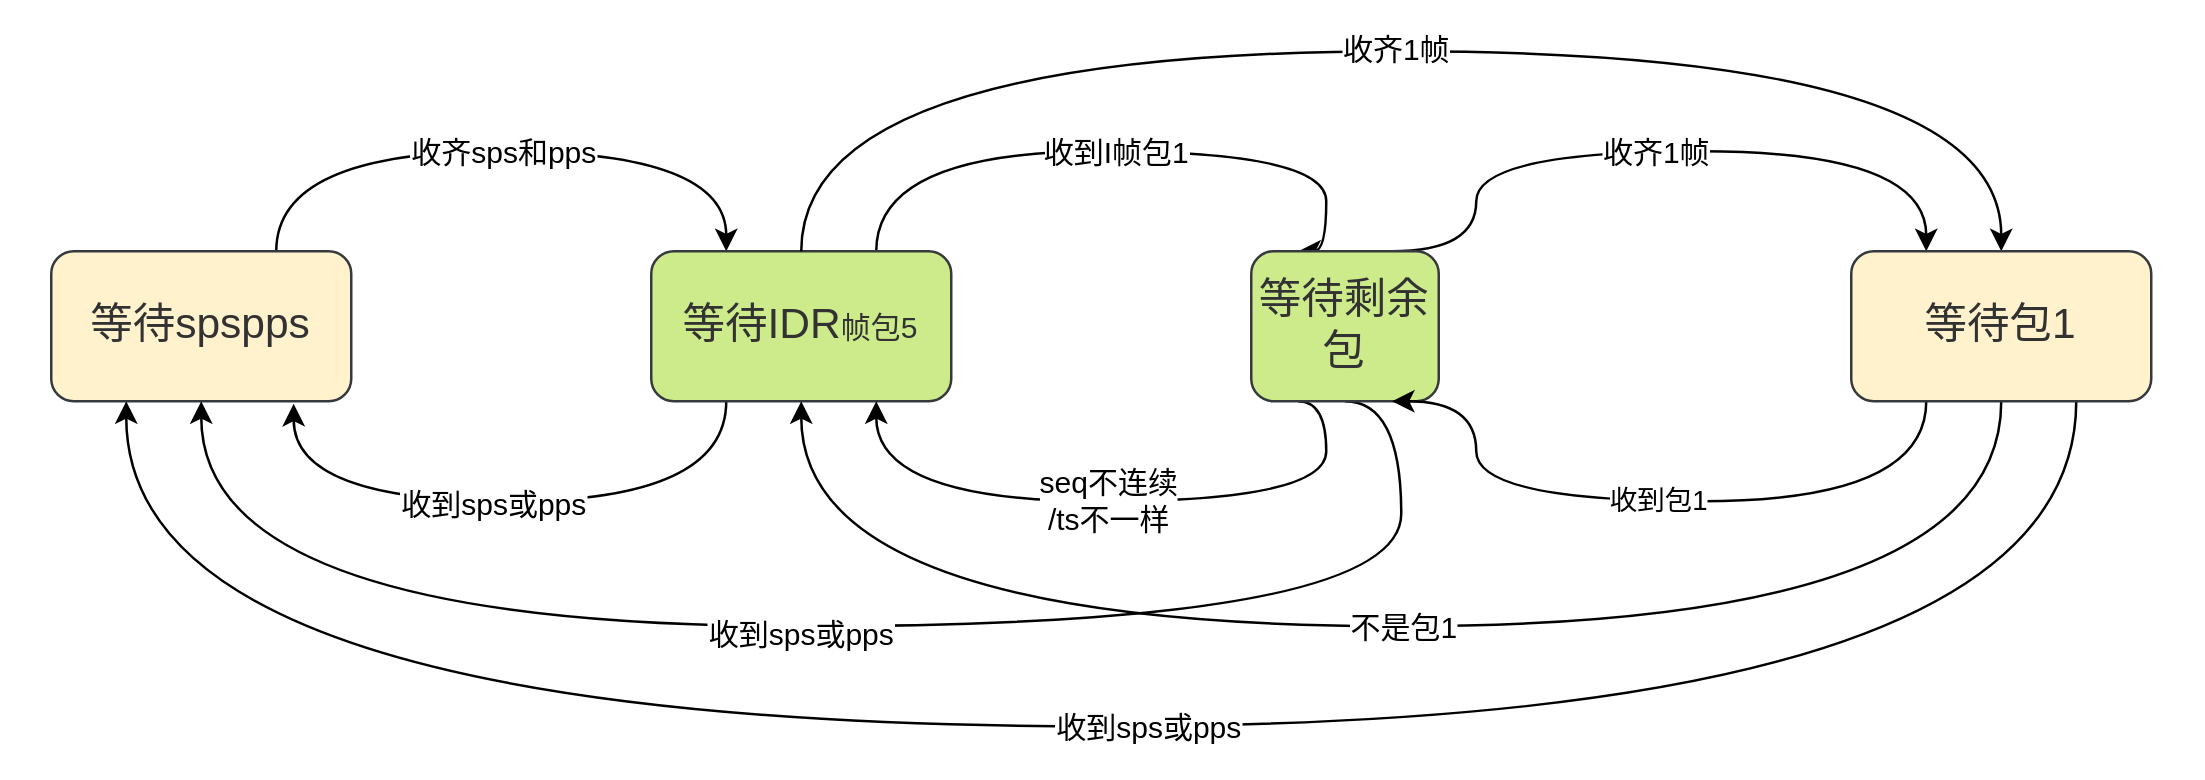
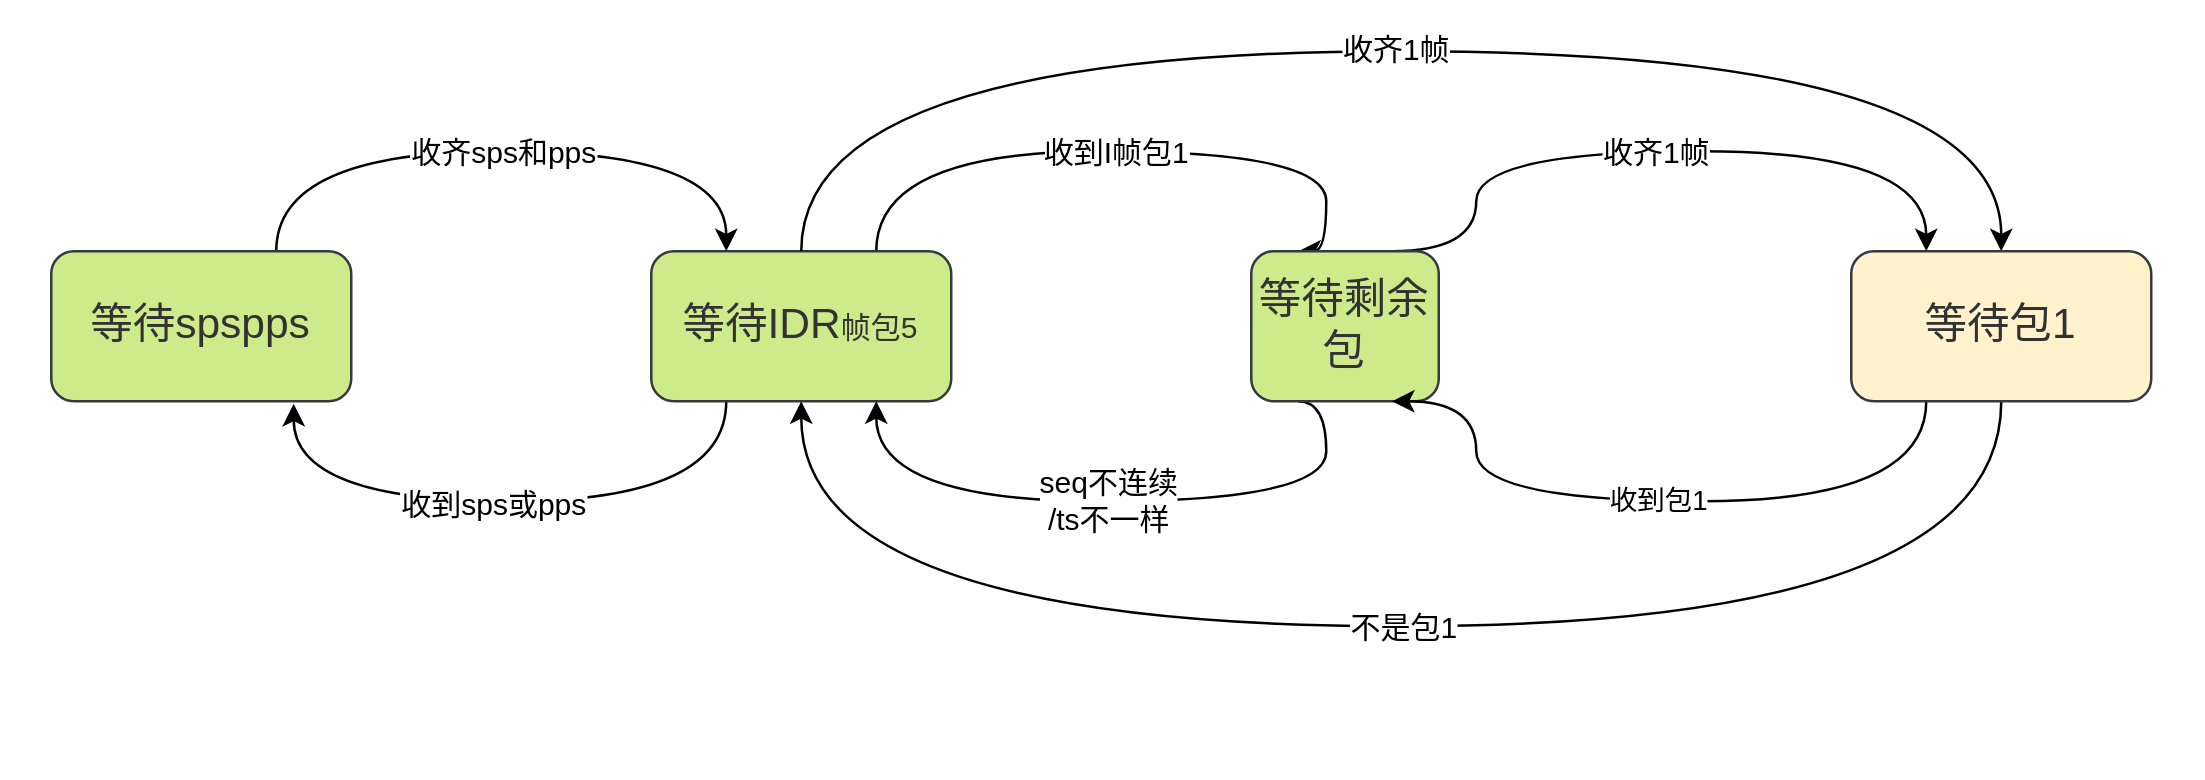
- <mxCell id="4" value="&lt;span style=&quot;color: rgb(50 , 50 , 50) ; font-size: 17px ; white-space: normal ; background-color: rgba(255 , 255 , 255 , 0.01)&quot;&gt;等待spspps&lt;/span&gt;" style="rounded=1;whiteSpace=wrap;html=1;fillColor=#fff2cc;strokeColor=#36393d;" parent="1" vertex="1"><mxGeometry x="20" y="100" width="120" height="60" as="geometry" /></mxCell>
+ <mxCell id="4" value="&lt;span style=&quot;color: rgb(50 , 50 , 50) ; font-size: 17px ; white-space: normal ; background-color: rgba(255 , 255 , 255 , 0.01)&quot;&gt;等待spspps&lt;/span&gt;" style="rounded=1;whiteSpace=wrap;html=1;fillColor=#cdeb8b;strokeColor=#36393d;" parent="1" vertex="1"><mxGeometry x="20" y="100" width="120" height="60" as="geometry" /></mxCell>
- <mxCell id="16" style="edgeStyle=orthogonalEdgeStyle;curved=1;rounded=0;orthogonalLoop=1;jettySize=auto;html=1;entryX=0.5;entryY=1;entryDx=0;entryDy=0;exitX=0.5;exitY=1;exitDx=0;exitDy=0;" parent="1" source="18" target="4" edge="1"><mxGeometry relative="1" as="geometry"><Array as="points"><mxPoint x="560" y="250" /><mxPoint x="80" y="250" /></Array></mxGeometry></mxCell>
- <mxCell id="17" value="收到sps或pps" style="text;html=1;align=center;verticalAlign=middle;resizable=0;points=[];;labelBackgroundColor=#ffffff;" parent="16" vertex="1" connectable="0"><mxGeometry x="0.033" y="3" relative="1" as="geometry"><mxPoint as="offset" /></mxGeometry></mxCell>
- <mxCell id="22" style="edgeStyle=orthogonalEdgeStyle;curved=1;rounded=0;orthogonalLoop=1;jettySize=auto;html=1;entryX=0.25;entryY=1;entryDx=0;entryDy=0;exitX=0.75;exitY=1;exitDx=0;exitDy=0;" parent="1" source="24" target="4" edge="1"><mxGeometry relative="1" as="geometry"><Array as="points"><mxPoint x="830" y="290" /><mxPoint x="50" y="290" /></Array></mxGeometry></mxCell>
- <mxCell id="23" value="收到sps或pps" style="text;html=1;align=center;verticalAlign=middle;resizable=0;points=[];;labelBackgroundColor=#ffffff;" parent="22" vertex="1" connectable="0"><mxGeometry x="-0.035" relative="1" as="geometry"><mxPoint as="offset" /></mxGeometry></mxCell>
